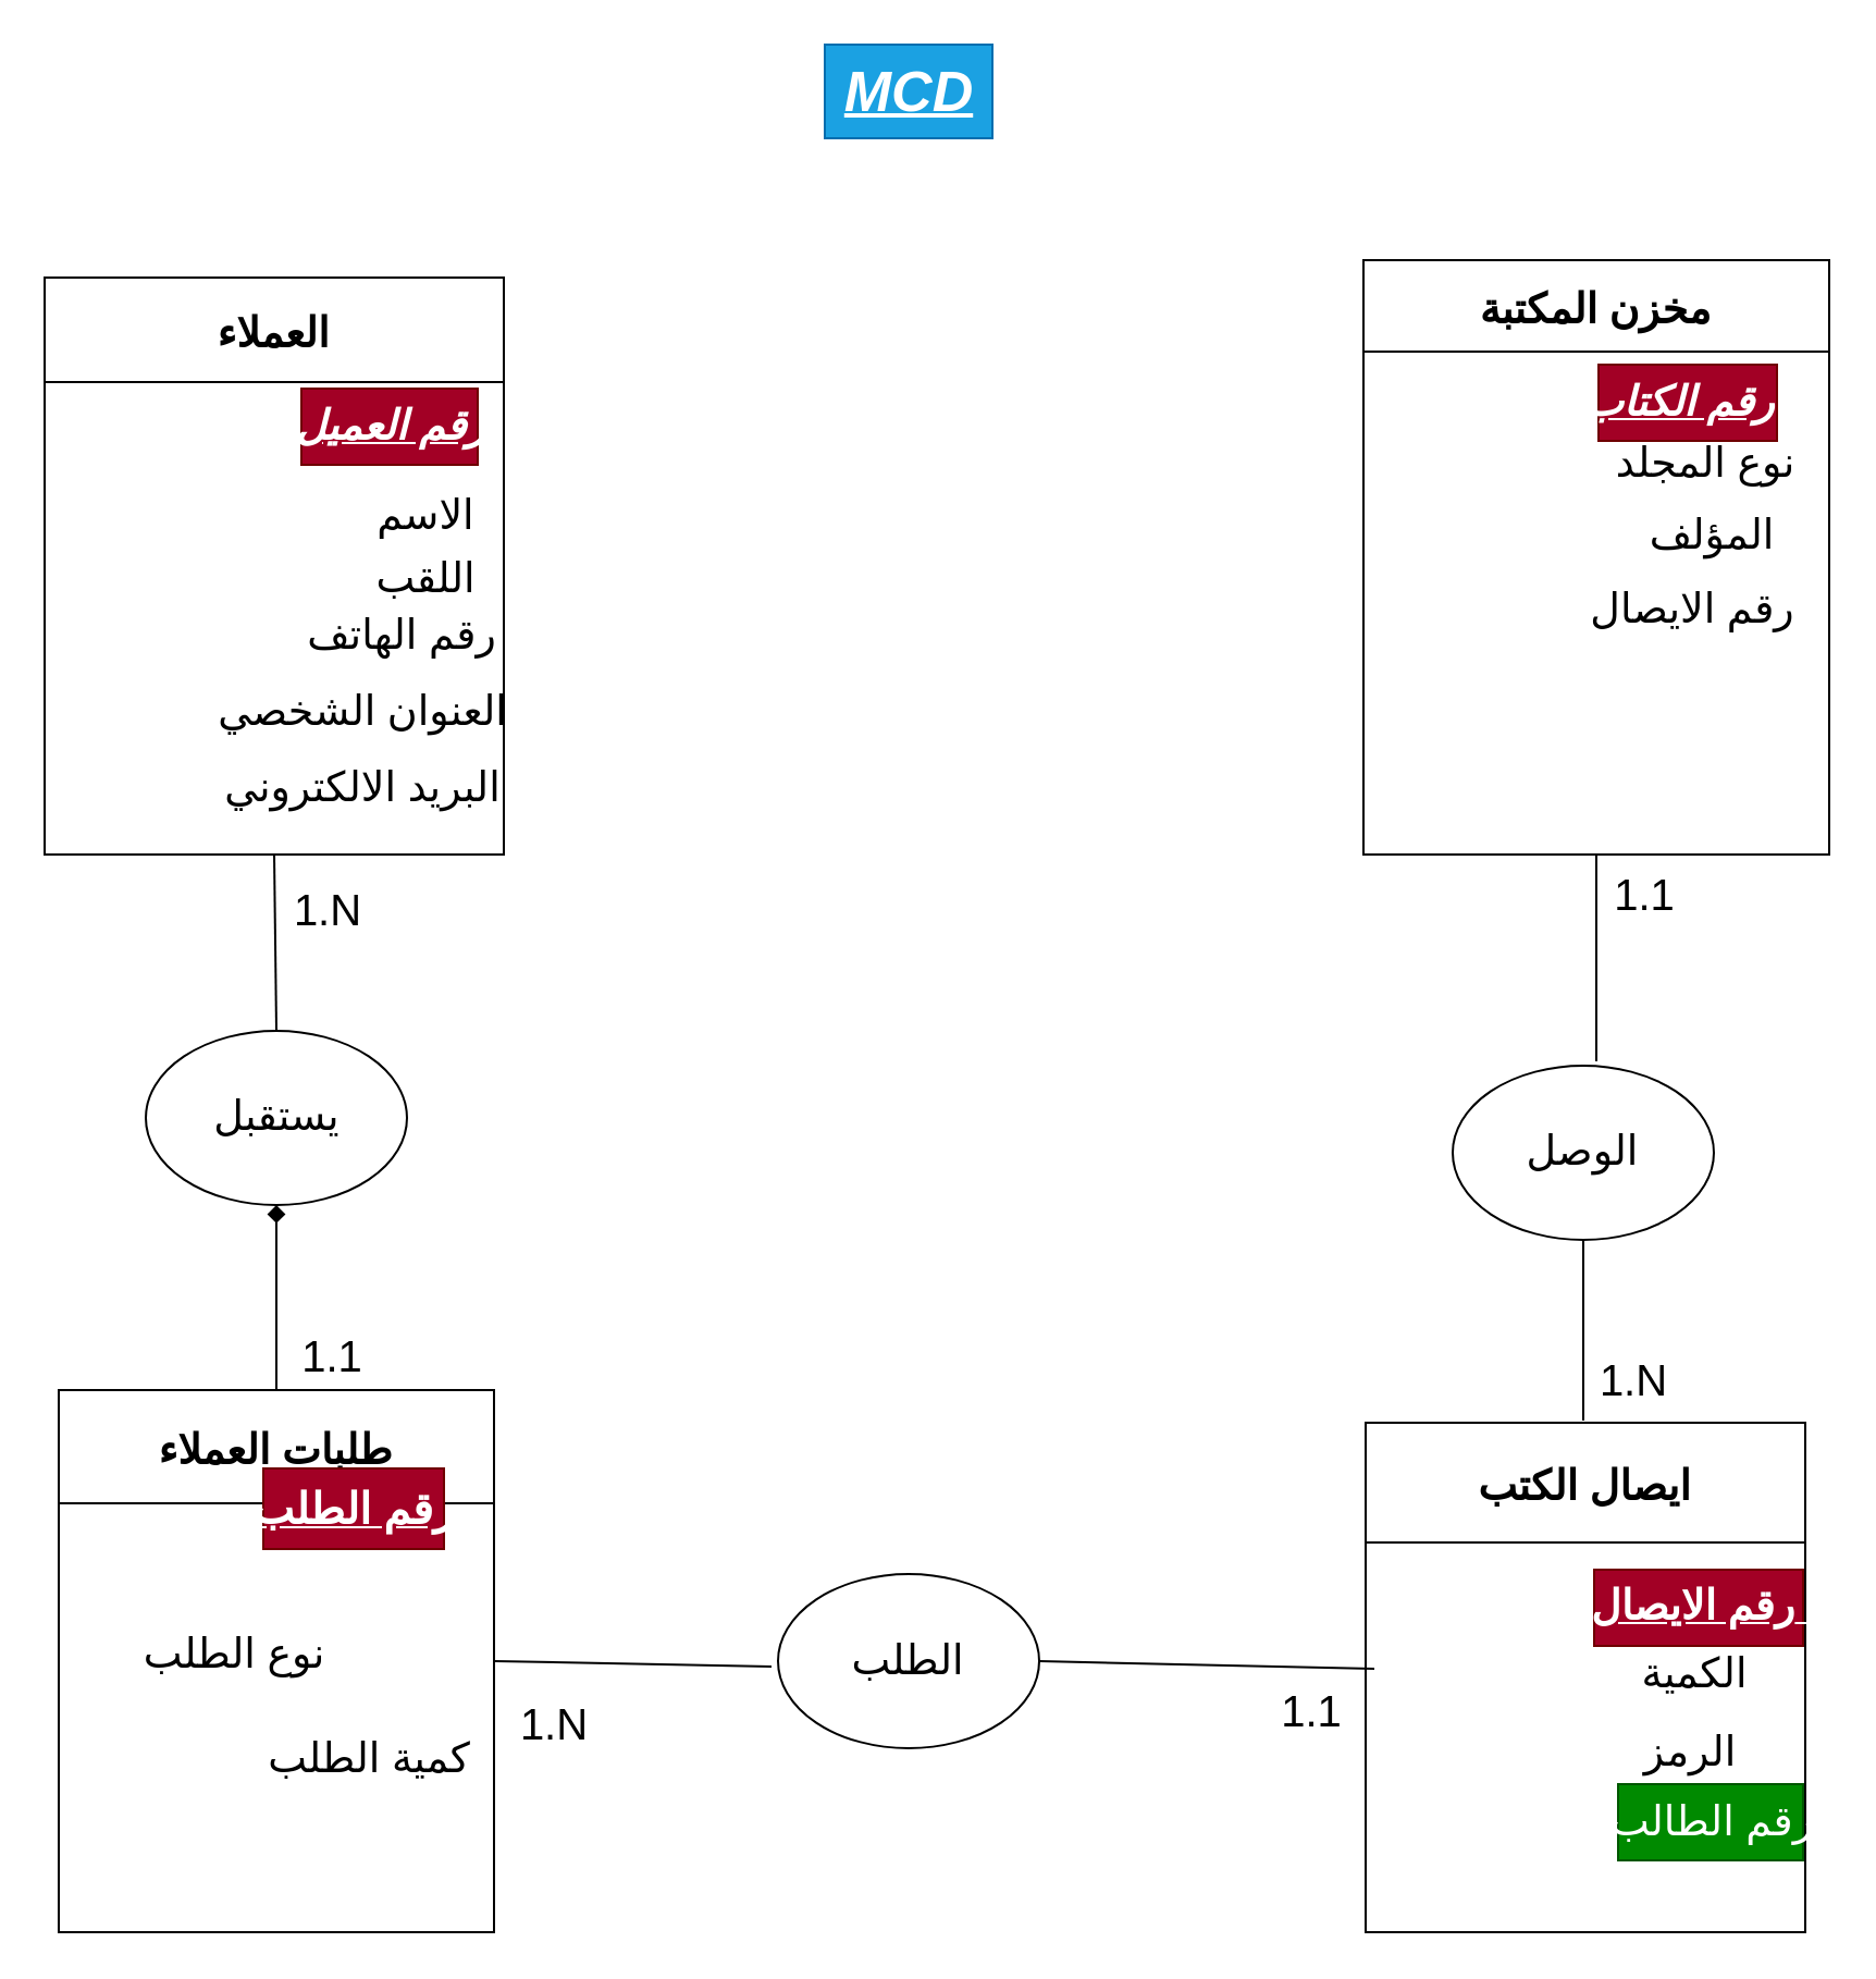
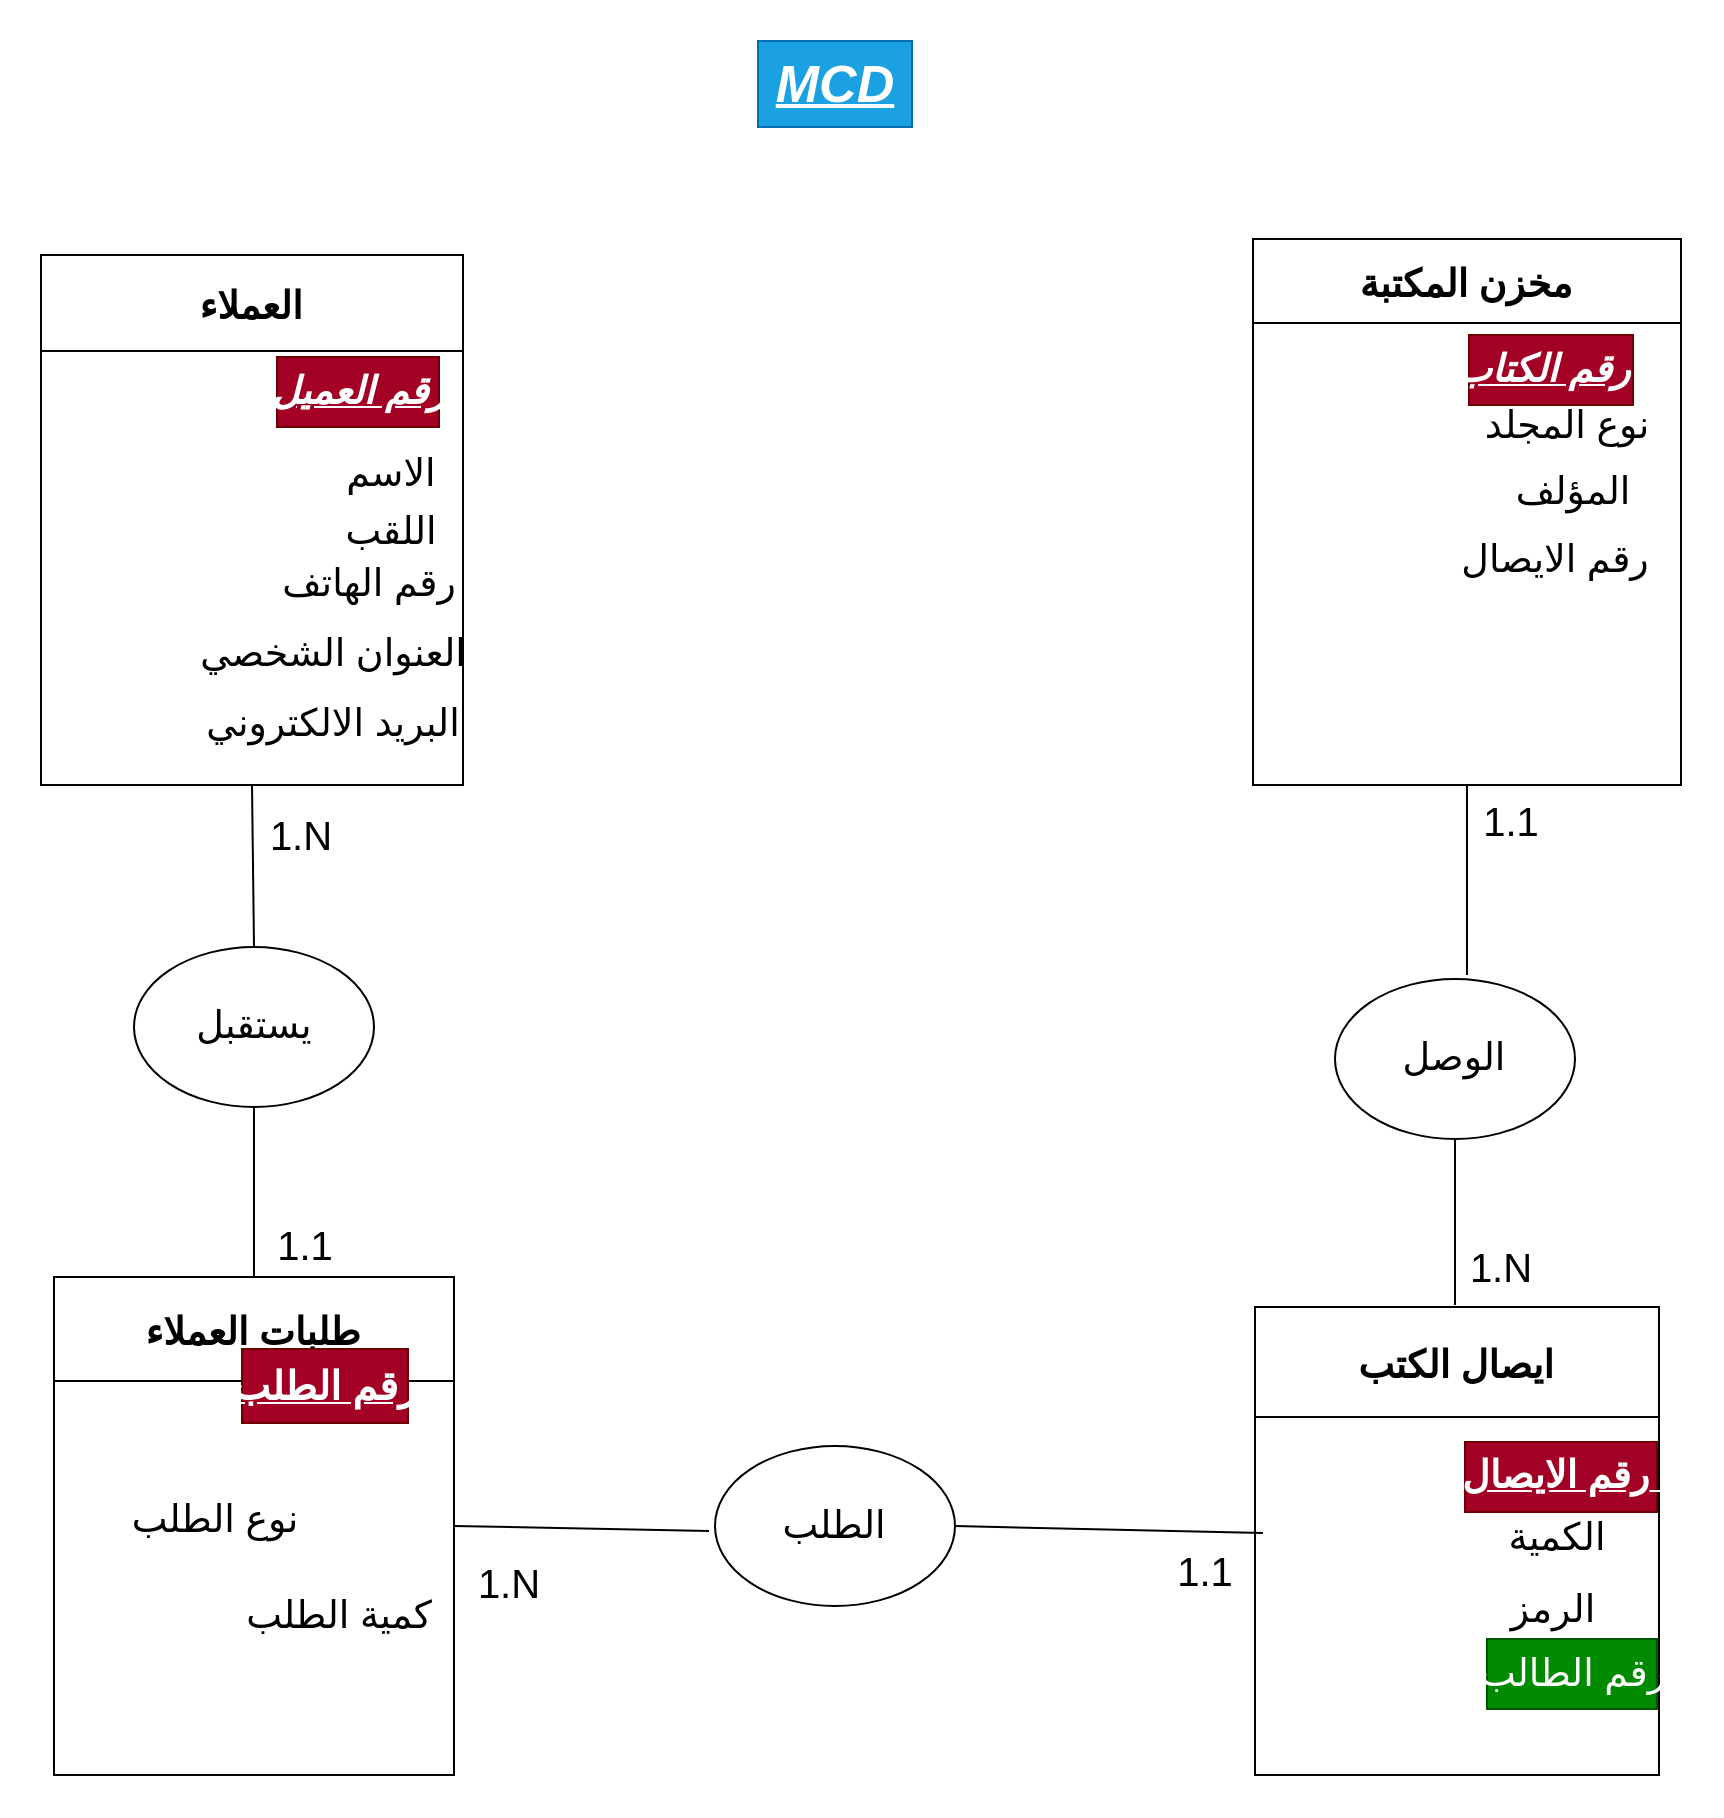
- <mxCell id="23" value="" style="endArrow=diamond;html=1;rounded=0;fontSize=19;entryX=0.5;entryY=1;entryDx=0;entryDy=0;exitX=0.5;exitY=0;exitDx=0;exitDy=0;" edge="1" parent="1" source="17" target="21"><mxGeometry width="50" height="50" relative="1" as="geometry"><mxPoint x="348" y="644" as="sourcePoint" /><mxPoint x="398" y="594" as="targetPoint" /></mxGeometry></mxCell>
+ <mxCell id="23" value="" style="endArrow=none;html=1;rounded=0;fontSize=19;entryX=0.5;entryY=1;entryDx=0;entryDy=0;exitX=0.5;exitY=0;exitDx=0;exitDy=0;" edge="1" parent="1" source="17" target="21"><mxGeometry width="50" height="50" relative="1" as="geometry"><mxPoint x="348" y="644" as="sourcePoint" /><mxPoint x="398" y="594" as="targetPoint" /></mxGeometry></mxCell>
